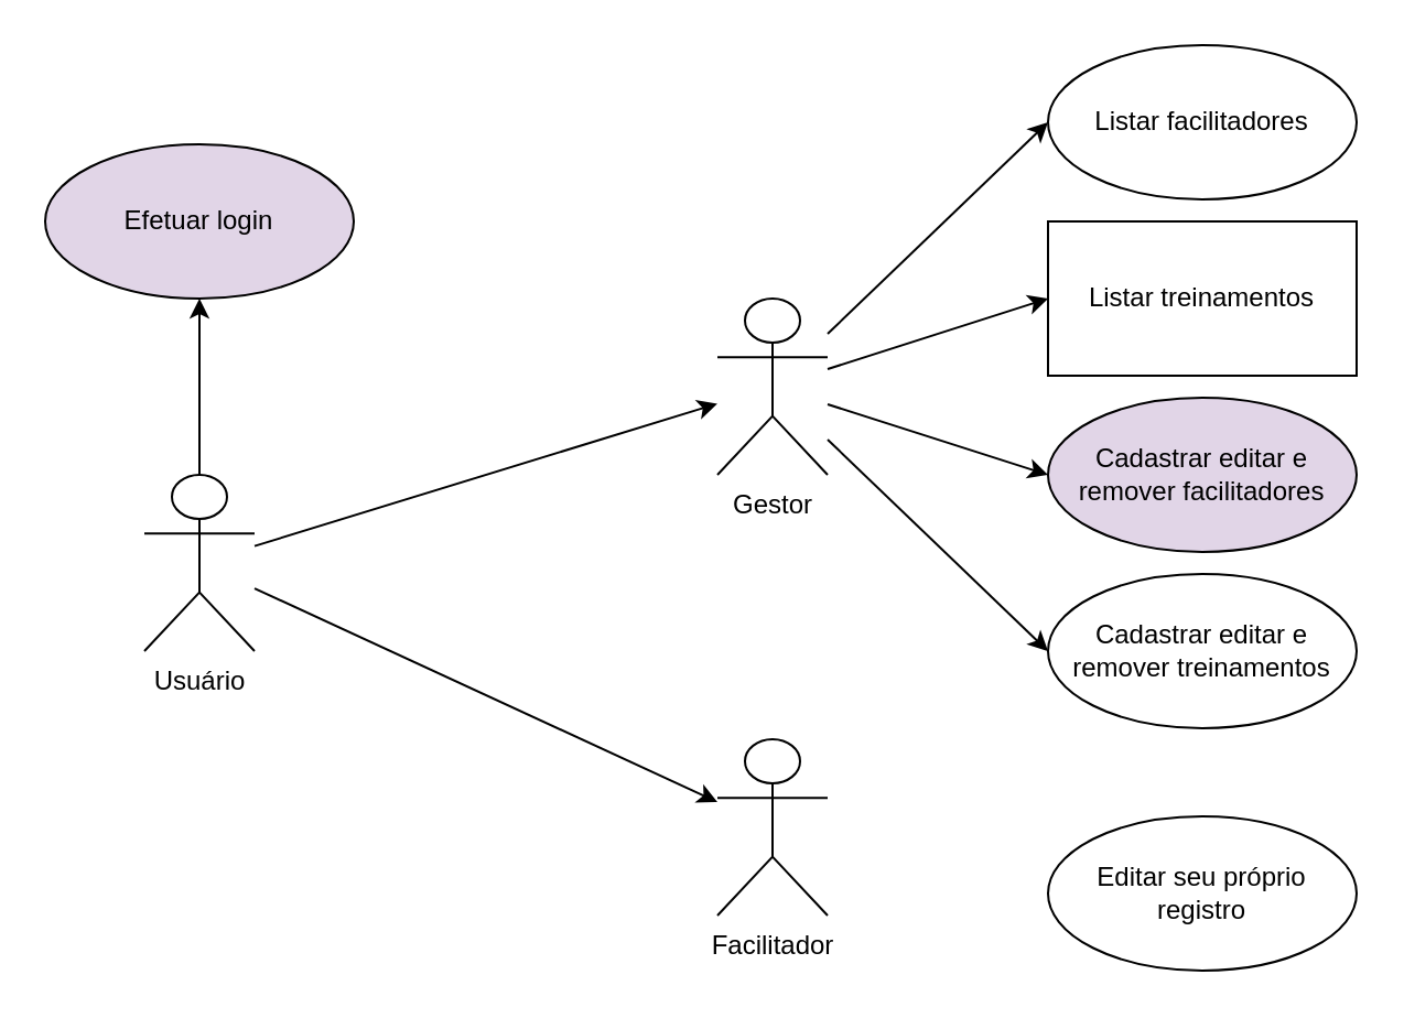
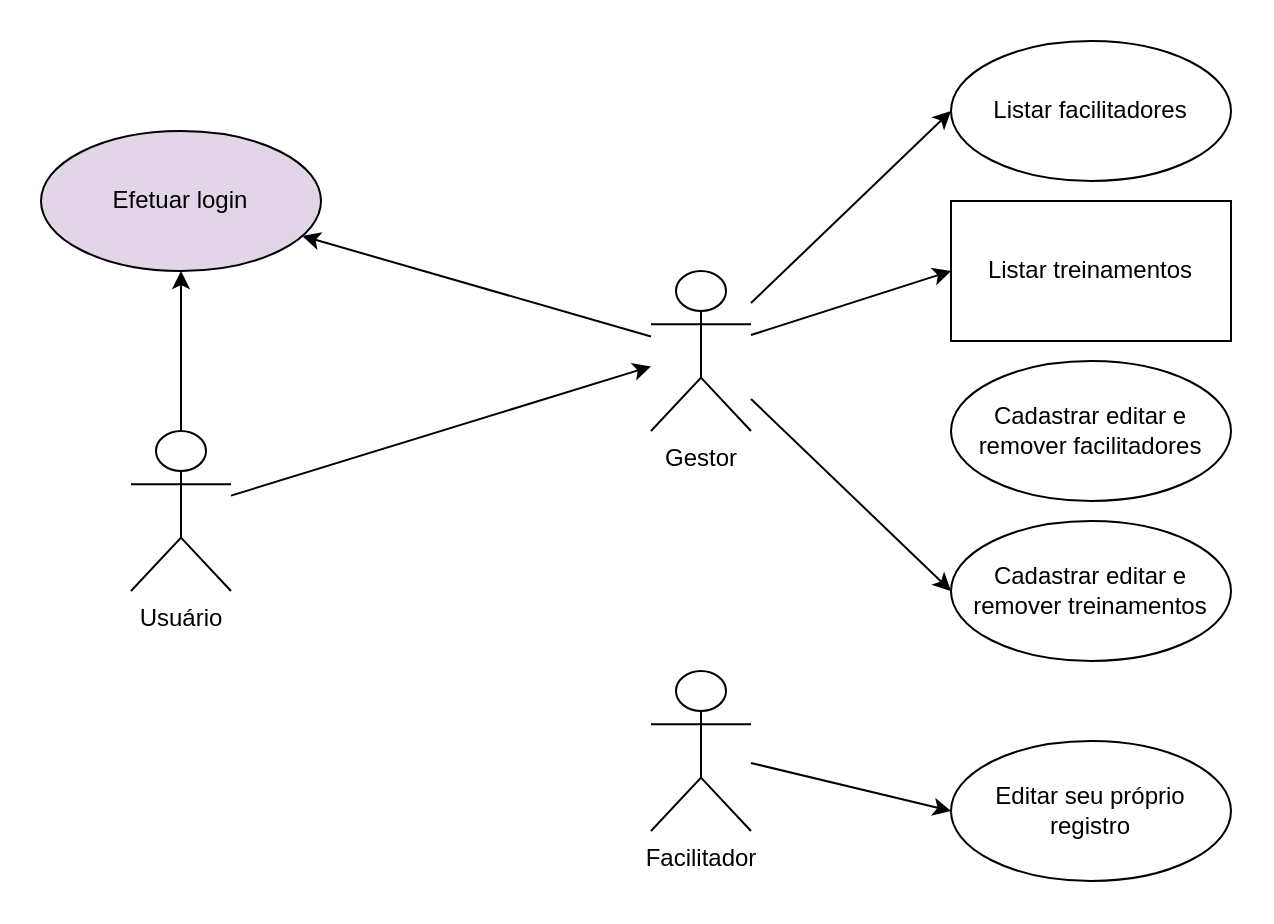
- <mxCell id="4" style="edgeStyle=none;html=1;entryX=0;entryY=0.5;entryDx=0;entryDy=0;" edge="1" parent="1" source="6" target="11"><mxGeometry relative="1" as="geometry" /></mxCell>
+ <mxCell id="4" style="edgeStyle=none;html=1;" edge="1" parent="1" source="6" target="17"><mxGeometry relative="1" as="geometry" /></mxCell>
- <mxCell id="11" value="Cadastrar editar e remover facilitadores" style="ellipse;whiteSpace=wrap;html=1;fillColor=#e1d5e7;" vertex="1" parent="1"><mxGeometry x="475" y="180" width="140" height="70" as="geometry" /></mxCell>
+ <mxCell id="11" value="Cadastrar editar e remover facilitadores" style="ellipse;whiteSpace=wrap;html=1;" vertex="1" parent="1"><mxGeometry x="475" y="180" width="140" height="70" as="geometry" /></mxCell>
- <mxCell id="14" style="edgeStyle=none;html=1;" edge="1" parent="1" source="16" target="8"><mxGeometry relative="1" as="geometry" /></mxCell>
+ <mxCell id="7" style="edgeStyle=none;html=1;entryX=0;entryY=0.5;entryDx=0;entryDy=0;" edge="1" parent="1" source="8" target="18"><mxGeometry relative="1" as="geometry" /></mxCell>
